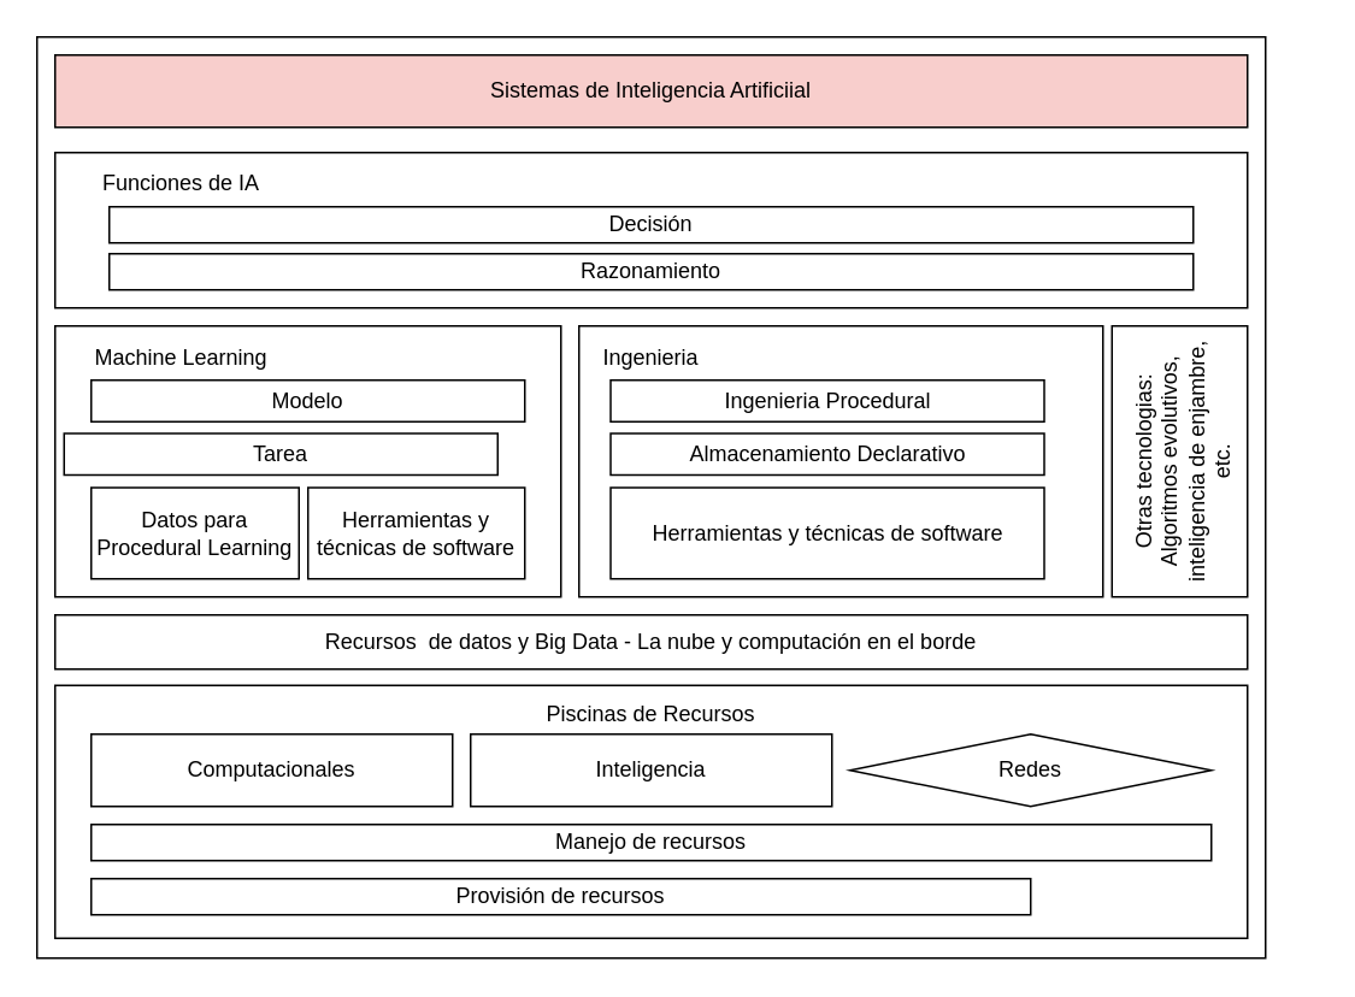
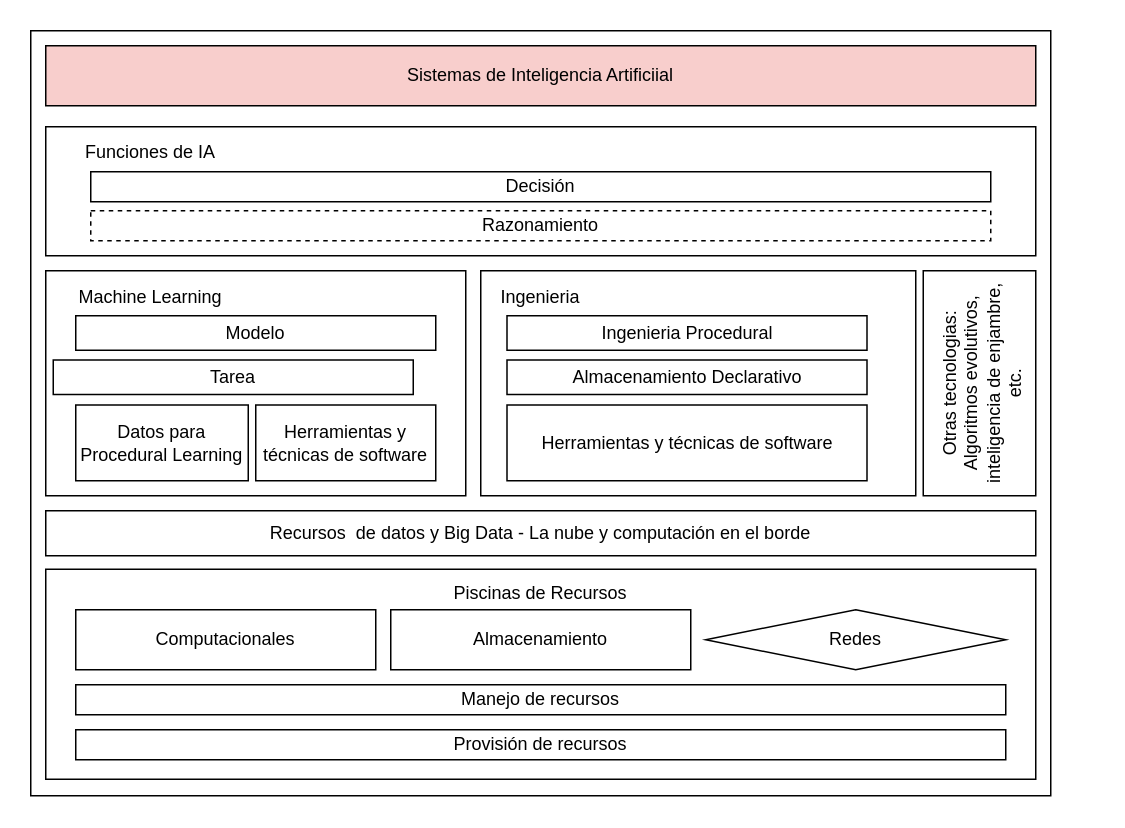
- <mxCell id="11" value="Razonamiento" style="rounded=0;whiteSpace=wrap;html=1;fillColor=default;" vertex="1" parent="1"><mxGeometry x="60" y="140" width="600" height="20" as="geometry" /></mxCell>
+ <mxCell id="11" value="Razonamiento" style="rounded=0;whiteSpace=wrap;html=1;fillColor=default;dashed=1;" vertex="1" parent="1"><mxGeometry x="60" y="140" width="600" height="20" as="geometry" /></mxCell>
- <mxCell id="16" value="Inteligencia" style="rounded=0;whiteSpace=wrap;html=1;fillColor=default;" vertex="1" parent="1"><mxGeometry x="260" y="406" width="200" height="40" as="geometry" /></mxCell>
+ <mxCell id="16" value="Almacenamiento" style="rounded=0;whiteSpace=wrap;html=1;fillColor=default;" vertex="1" parent="1"><mxGeometry x="260" y="406" width="200" height="40" as="geometry" /></mxCell>
- <mxCell id="19" value="Provisión de recursos" style="rounded=0;whiteSpace=wrap;html=1;fillColor=default;" vertex="1" parent="1"><mxGeometry x="50" y="486" width="520" height="20" as="geometry" /></mxCell>
+ <mxCell id="19" value="Provisión de recursos" style="rounded=0;whiteSpace=wrap;html=1;fillColor=default;" vertex="1" parent="1"><mxGeometry x="50" y="486" width="620" height="20" as="geometry" /></mxCell>
